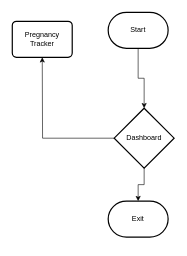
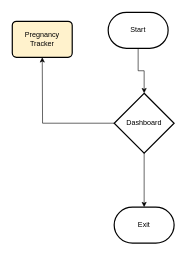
- <mxCell id="8" value="Pregnancy Tracker" style="rounded=1;whiteSpace=wrap;html=1;absoluteArcSize=1;arcSize=14;strokeWidth=2;" vertex="1" parent="1"><mxGeometry x="20" y="35" width="100" height="60" as="geometry" /></mxCell>
+ <mxCell id="8" value="Pregnancy Tracker" style="rounded=1;whiteSpace=wrap;html=1;absoluteArcSize=1;arcSize=14;strokeWidth=2;fillColor=#fff2cc;" vertex="1" parent="1"><mxGeometry x="20" y="35" width="100" height="60" as="geometry" /></mxCell>
- <mxCell id="3" value="Dashboard" style="strokeWidth=2;html=1;shape=mxgraph.flowchart.decision;whiteSpace=wrap;" parent="1" vertex="1"><mxGeometry x="190" y="180" width="100" height="100" as="geometry" /></mxCell>
+ <mxCell id="3" value="Dashboard" style="strokeWidth=2;html=1;shape=mxgraph.flowchart.decision;whiteSpace=wrap;" parent="1" vertex="1"><mxGeometry x="190" y="155" width="100" height="100" as="geometry" /></mxCell>
- <mxCell id="5" value="Exit" style="strokeWidth=2;html=1;shape=mxgraph.flowchart.terminator;whiteSpace=wrap;" parent="1" vertex="1"><mxGeometry x="180" y="335" width="100" height="60" as="geometry" /></mxCell>
+ <mxCell id="5" value="Exit" style="strokeWidth=2;html=1;shape=mxgraph.flowchart.terminator;whiteSpace=wrap;" parent="1" vertex="1"><mxGeometry x="190" y="345" width="100" height="60" as="geometry" /></mxCell>
